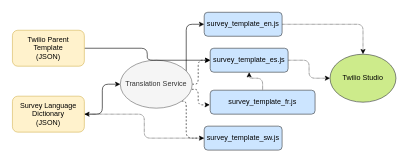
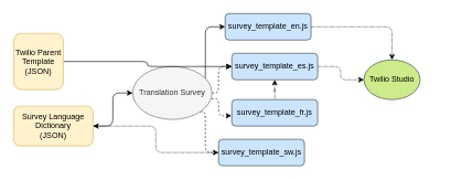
- <mxCell id="8" value="Twilio Parent Template&lt;br&gt;(JSON)" style="rounded=1;whiteSpace=wrap;html=1;fillColor=#fff2cc;strokeColor=#d6b656;" vertex="1" parent="1"><mxGeometry x="20" y="50" width="120" height="60" as="geometry" /></mxCell>
+ <mxCell id="8" value="Twilio Parent Template&lt;br&gt;(JSON)" style="rounded=1;whiteSpace=wrap;html=1;fillColor=#fff2cc;strokeColor=#d6b656;" vertex="1" parent="1"><mxGeometry x="20" y="50" width="75" height="85" as="geometry" /></mxCell>
- <mxCell id="19" value="Twilio Studio" style="ellipse;whiteSpace=wrap;html=1;fillColor=#cdeb8b;strokeColor=#36393d;" vertex="1" parent="1"><mxGeometry x="550" y="90" width="110" height="80" as="geometry" /></mxCell>
+ <mxCell id="19" value="Twilio Studio" style="ellipse;whiteSpace=wrap;html=1;fillColor=#cdeb8b;strokeColor=#36393d;" vertex="1" parent="1"><mxGeometry x="550" y="90" width="85" height="60" as="geometry" /></mxCell>
- <mxCell id="6" value="Translation Service" style="ellipse;whiteSpace=wrap;html=1;fillColor=#f5f5f5;strokeColor=#666666;fontColor=#333333;" vertex="1" parent="1"><mxGeometry x="200" y="100" width="120" height="80" as="geometry" /></mxCell>
+ <mxCell id="6" value="Translation Survey" style="ellipse;whiteSpace=wrap;html=1;fillColor=#f5f5f5;strokeColor=#666666;fontColor=#333333;" vertex="1" parent="1"><mxGeometry x="200" y="100" width="120" height="80" as="geometry" /></mxCell>
- <mxCell id="16" value="survey_template_fr.js" style="rounded=1;whiteSpace=wrap;html=1;fillColor=#cce5ff;strokeColor=#36393d;" vertex="1" parent="1"><mxGeometry x="350" y="150" width="175" height="40" as="geometry" /></mxCell>
+ <mxCell id="16" value="survey_template_fr.js" style="rounded=1;whiteSpace=wrap;html=1;fillColor=#cce5ff;strokeColor=#36393d;" vertex="1" parent="1"><mxGeometry x="350" y="150" width="130" height="40" as="geometry" /></mxCell>
- <mxCell id="18" value="survey_template_sw.js" style="rounded=1;whiteSpace=wrap;html=1;fillColor=#cce5ff;strokeColor=#36393d;" vertex="1" parent="1"><mxGeometry x="340" y="210" width="130" height="40" as="geometry" /></mxCell>
+ <mxCell id="18" value="survey_template_sw.js" style="rounded=1;whiteSpace=wrap;html=1;fillColor=#cce5ff;strokeColor=#36393d;" vertex="1" parent="1"><mxGeometry x="330" y="210" width="130" height="40" as="geometry" /></mxCell>
